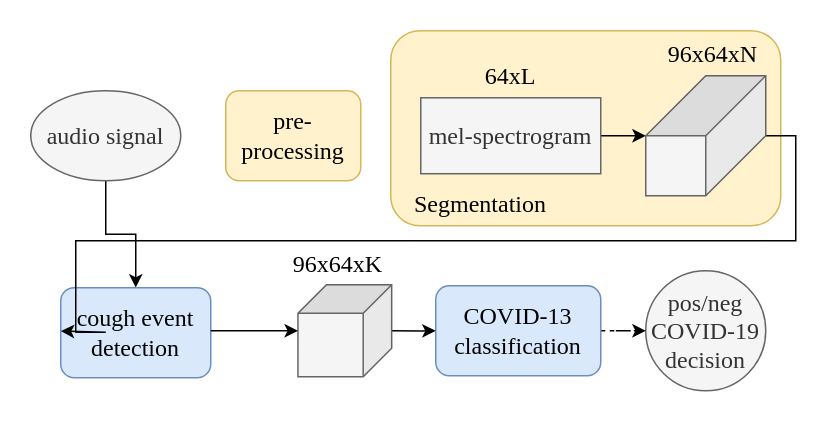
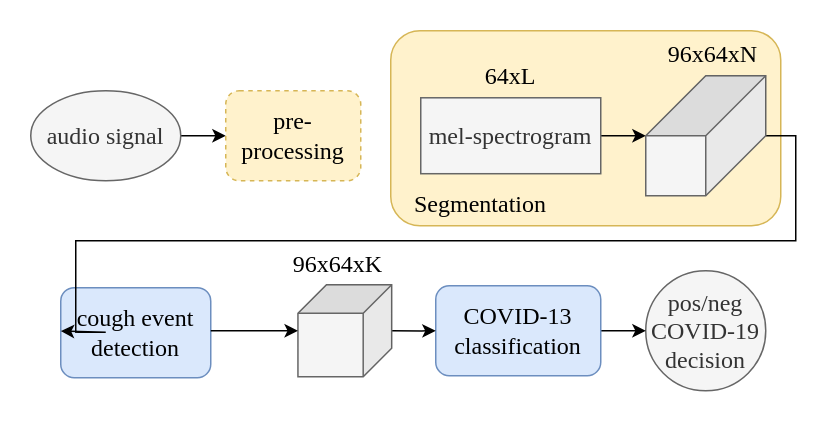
- <mxCell id="5" value="pre-processing" style="rounded=1;whiteSpace=wrap;html=1;fontSize=16;fillColor=#fff2cc;strokeColor=#d6b656;fontFamily=Comic Sans MS;" parent="1" vertex="1"><mxGeometry x="150" y="60" width="90" height="60" as="geometry" /></mxCell>
+ <mxCell id="5" value="pre-processing" style="rounded=1;whiteSpace=wrap;html=1;fontSize=16;fillColor=#fff2cc;strokeColor=#d6b656;fontFamily=Comic Sans MS;dashed=1;" parent="1" vertex="1"><mxGeometry x="150" y="60" width="90" height="60" as="geometry" /></mxCell>
- <mxCell id="3" value="" style="edgeStyle=orthogonalEdgeStyle;rounded=0;orthogonalLoop=1;jettySize=auto;html=1;" parent="1" source="4" target="6" edge="1"><mxGeometry relative="1" as="geometry" /></mxCell>
+ <mxCell id="3" value="" style="edgeStyle=orthogonalEdgeStyle;rounded=0;orthogonalLoop=1;jettySize=auto;html=1;" parent="1" source="4" target="5" edge="1"><mxGeometry relative="1" as="geometry" /></mxCell>
- <mxCell id="8" value="" style="edgeStyle=orthogonalEdgeStyle;rounded=0;orthogonalLoop=1;jettySize=auto;html=1;dashed=1;" parent="1" source="9" target="7" edge="1"><mxGeometry relative="1" as="geometry" /></mxCell>
+ <mxCell id="8" value="" style="edgeStyle=orthogonalEdgeStyle;rounded=0;orthogonalLoop=1;jettySize=auto;html=1;" parent="1" source="9" target="7" edge="1"><mxGeometry relative="1" as="geometry" /></mxCell>
